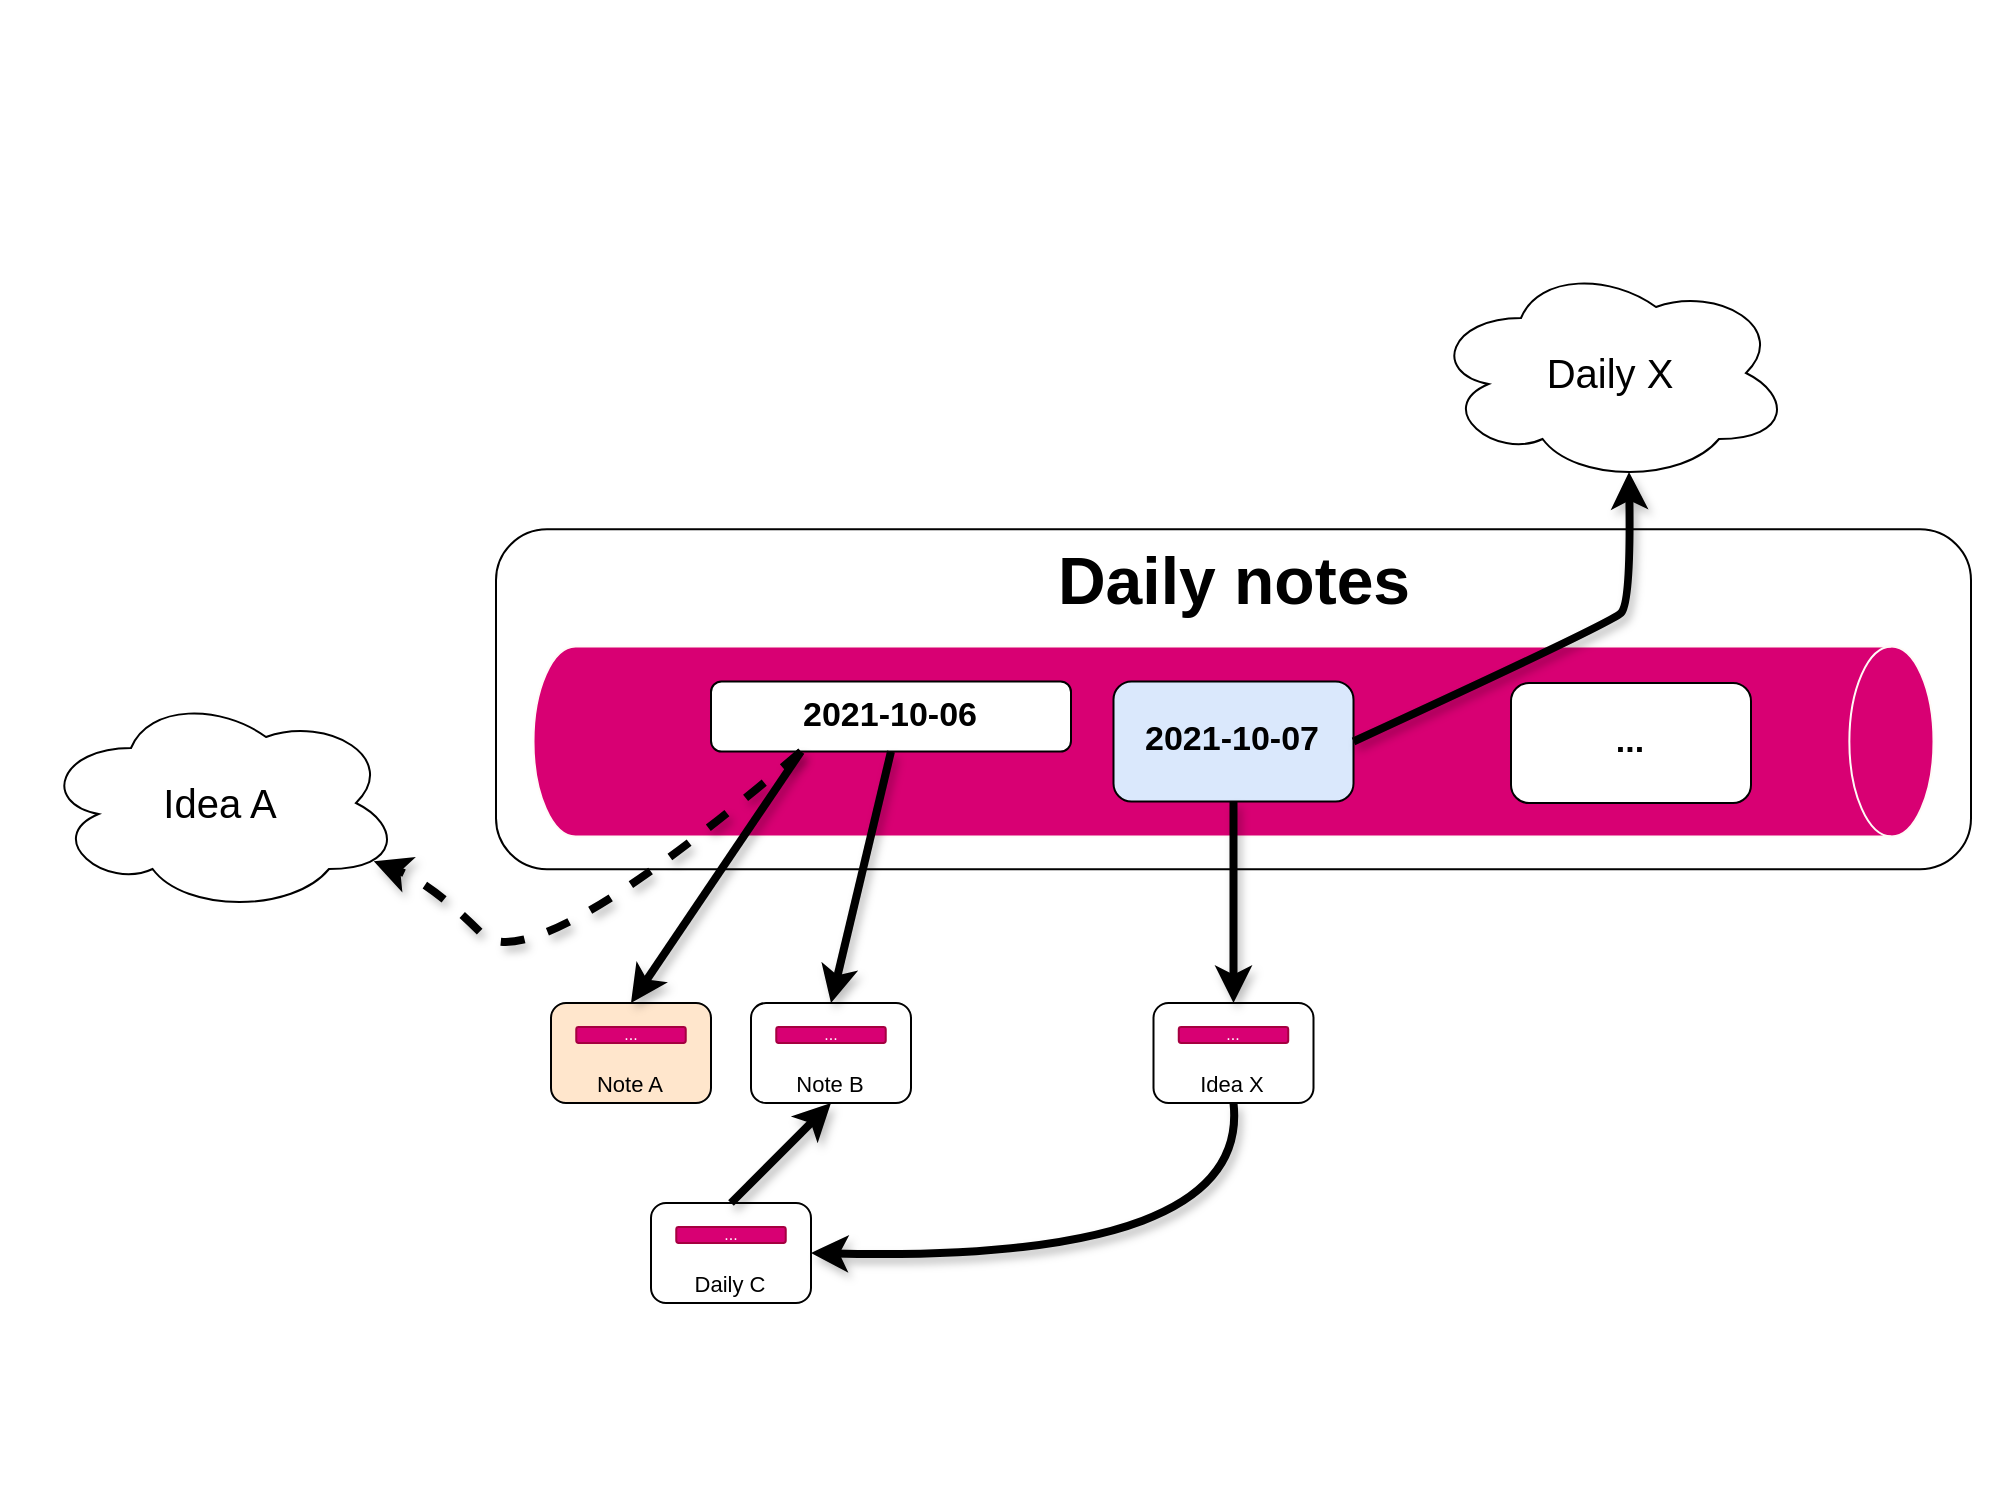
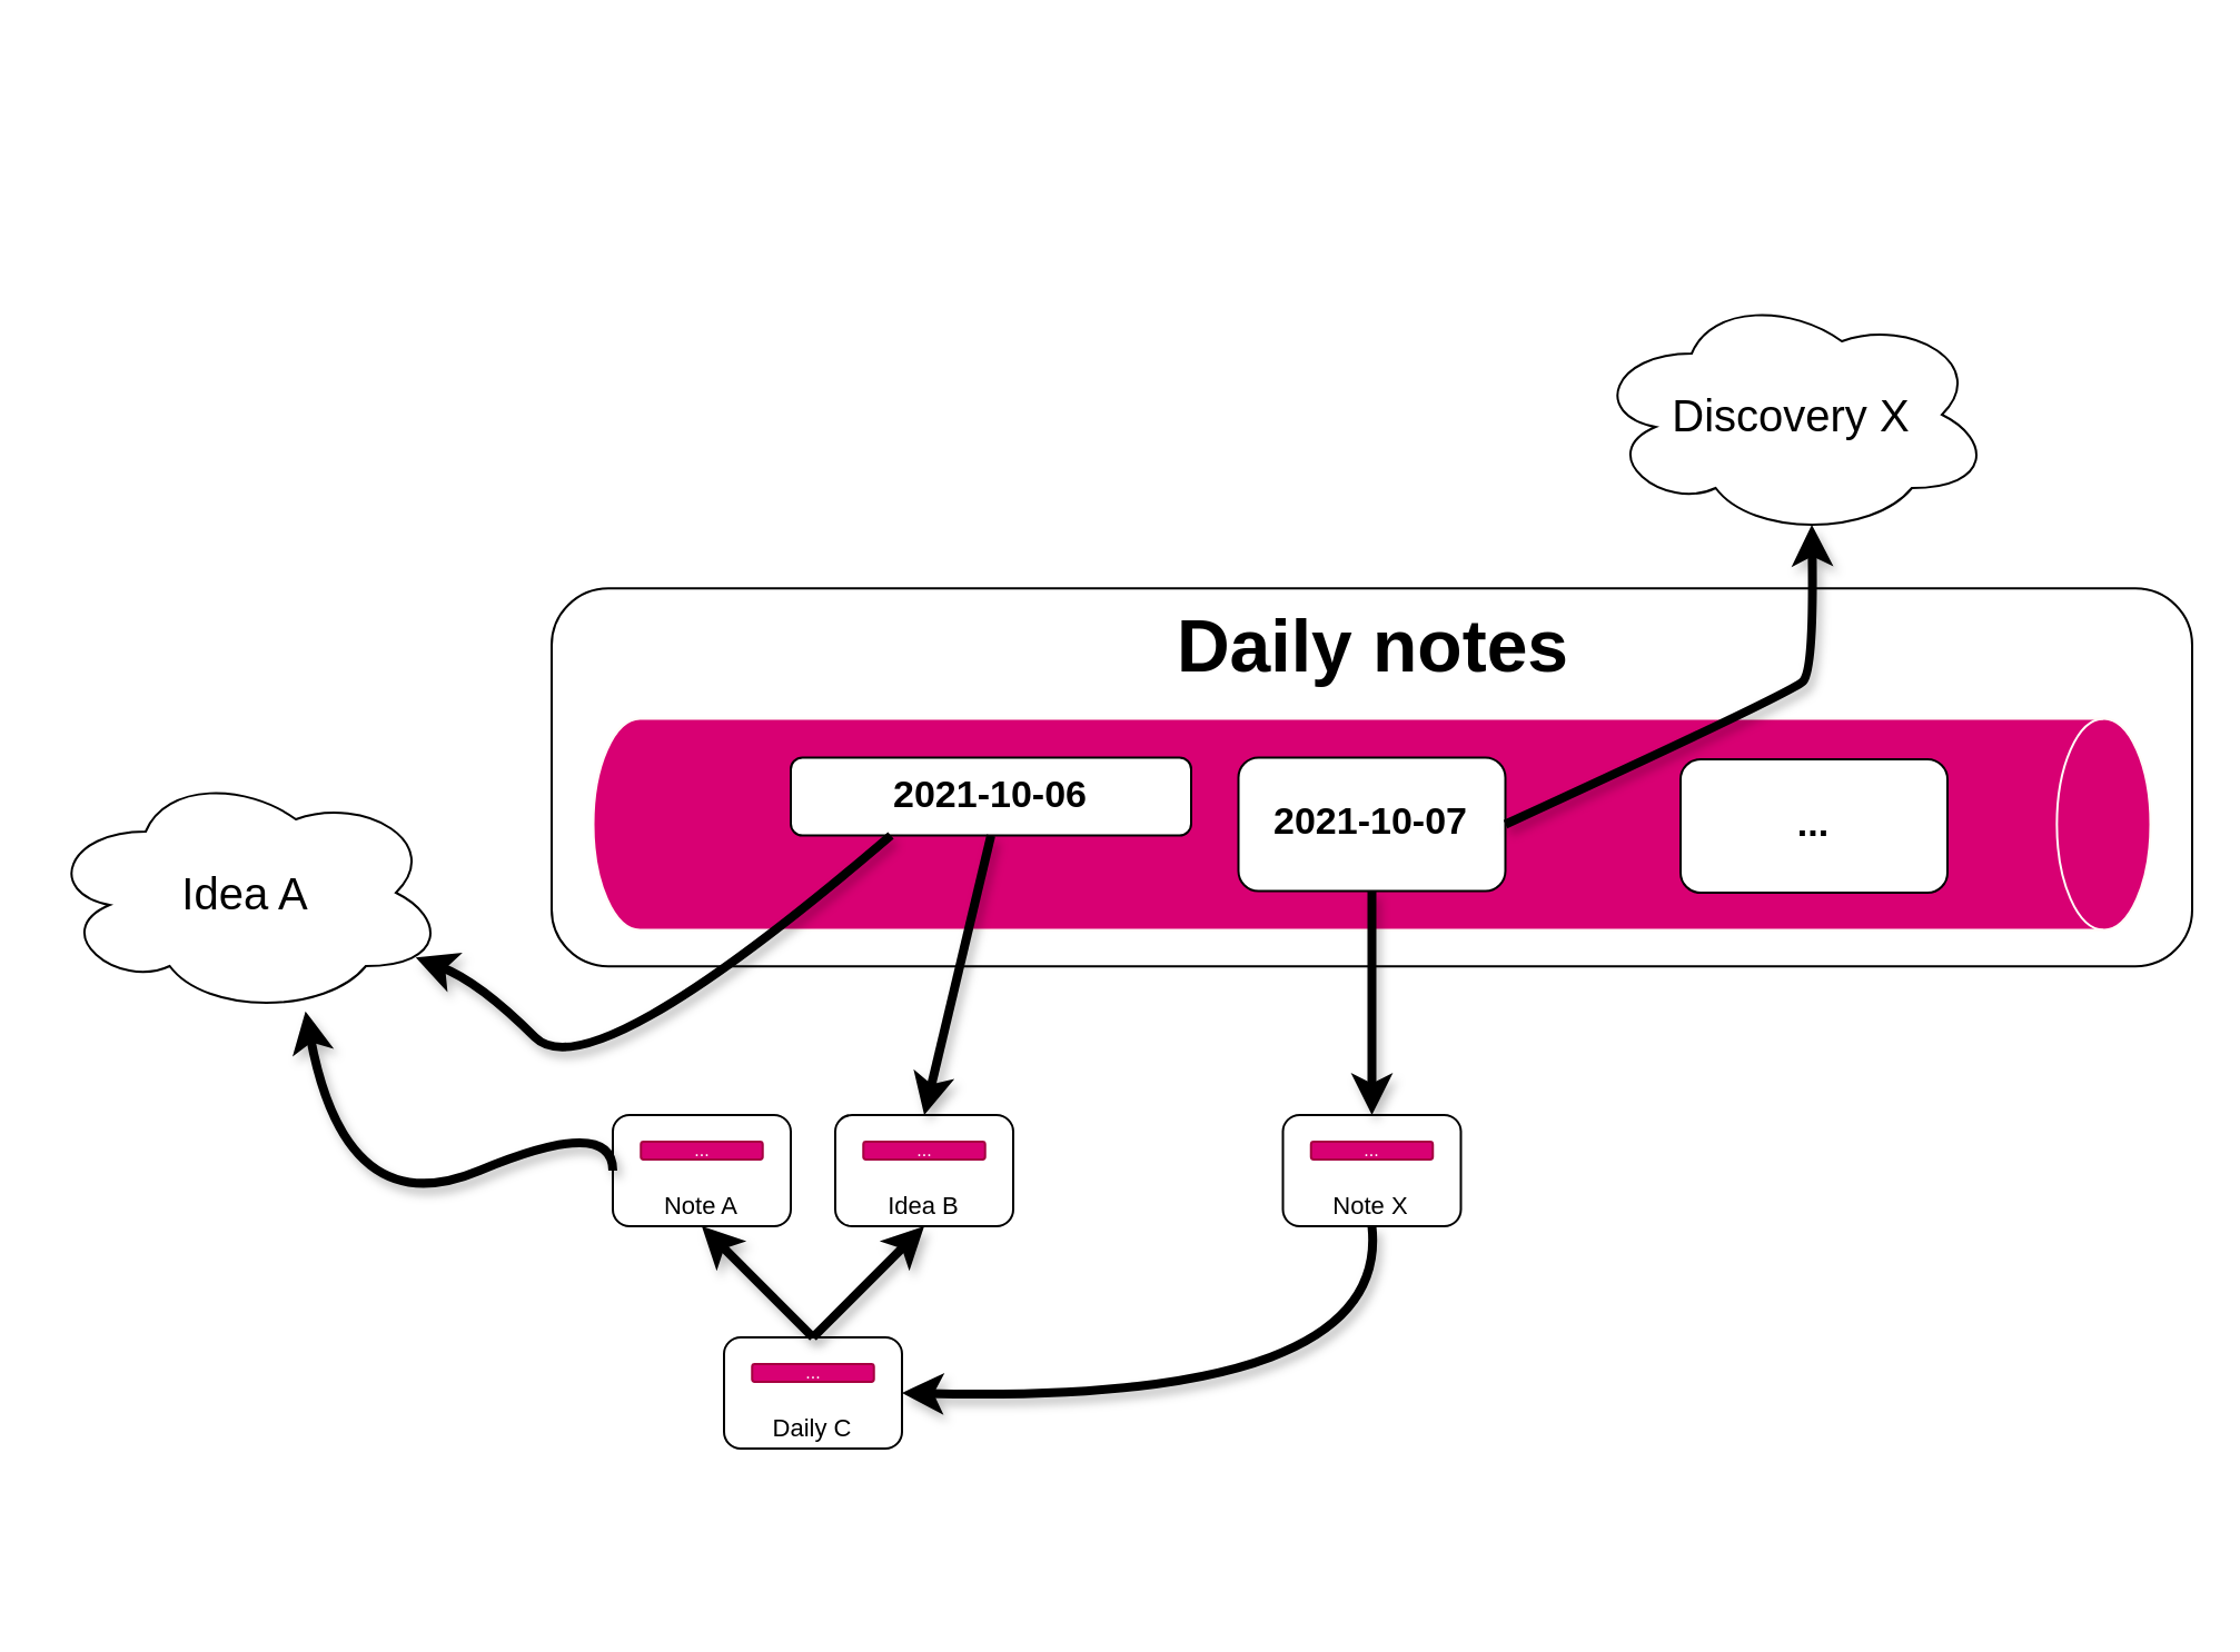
- <mxCell id="27" value="Daily X" style="ellipse;shape=cloud;whiteSpace=wrap;html=1;fontSize=20;align=center;" vertex="1" parent="1"><mxGeometry x="715" y="131" width="180" height="110" as="geometry" /></mxCell>
+ <mxCell id="27" value="Discovery X" style="ellipse;shape=cloud;whiteSpace=wrap;html=1;fontSize=20;align=center;" vertex="1" parent="1"><mxGeometry x="715" y="131" width="180" height="110" as="geometry" /></mxCell>
- <mxCell id="8" value="2021-10-07" style="rounded=1;whiteSpace=wrap;html=1;fontStyle=1;fontSize=17;fillColor=#dae8fc;" vertex="1" parent="1"><mxGeometry x="556.25" y="340.25" width="120" height="60" as="geometry" /></mxCell>
+ <mxCell id="8" value="2021-10-07" style="rounded=1;whiteSpace=wrap;html=1;fontStyle=1;fontSize=17;" vertex="1" parent="1"><mxGeometry x="556.25" y="340.25" width="120" height="60" as="geometry" /></mxCell>
- <mxCell id="16" value="" style="curved=1;endArrow=classic;html=1;fontSize=33;fontStyle=0;shadow=1;sketch=0;strokeWidth=4;exitX=0.25;exitY=1;exitDx=0;exitDy=0;dashed=1;" edge="1" parent="1" source="7" target="17"><mxGeometry width="50" height="50" relative="1" as="geometry"><mxPoint x="245" y="521" as="sourcePoint" /><mxPoint x="265" y="441" as="targetPoint" /><Array as="points"><mxPoint x="265" y="491" /><mxPoint x="215" y="441" /></Array></mxGeometry></mxCell>
+ <mxCell id="16" value="" style="curved=1;endArrow=classic;html=1;fontSize=33;fontStyle=0;shadow=1;sketch=0;strokeWidth=4;exitX=0.25;exitY=1;exitDx=0;exitDy=0;" edge="1" parent="1" source="7" target="17"><mxGeometry width="50" height="50" relative="1" as="geometry"><mxPoint x="245" y="521" as="sourcePoint" /><mxPoint x="265" y="441" as="targetPoint" /><Array as="points"><mxPoint x="265" y="491" /><mxPoint x="215" y="441" /></Array></mxGeometry></mxCell>
- <mxCell id="22" value="" style="endArrow=classic;html=1;shadow=1;strokeWidth=4;fontSize=20;exitX=0.25;exitY=1;exitDx=0;exitDy=0;entryX=0.5;entryY=0;entryDx=0;entryDy=0;" edge="1" parent="1" source="7" target="5"><mxGeometry width="50" height="50" relative="1" as="geometry"><mxPoint x="425" y="410.25" as="sourcePoint" /><mxPoint x="425" y="511" as="targetPoint" /></mxGeometry></mxCell>
- <mxCell id="5" value="&lt;font style=&quot;font-size: 11px&quot;&gt;Note A&lt;/font&gt;" style="rounded=1;whiteSpace=wrap;html=1;fillColor=#ffe6cc;fontSize=9;verticalAlign=bottom;" parent="4" vertex="1"><mxGeometry width="80" height="50" as="geometry" /></mxCell>
+ <mxCell id="5" value="&lt;font style=&quot;font-size: 11px&quot;&gt;Note A&lt;/font&gt;" style="rounded=1;whiteSpace=wrap;html=1;fillColor=#ffffff;fontSize=9;verticalAlign=bottom;" parent="4" vertex="1"><mxGeometry width="80" height="50" as="geometry" /></mxCell>
+ <mxCell id="18" value="" style="curved=1;endArrow=classic;html=1;fontSize=33;fontStyle=0;shadow=1;sketch=0;strokeWidth=4;exitX=0;exitY=0.5;exitDx=0;exitDy=0;entryX=0.649;entryY=0.985;entryDx=0;entryDy=0;entryPerimeter=0;" edge="1" parent="1" source="5" target="17"><mxGeometry width="50" height="50" relative="1" as="geometry"><mxPoint x="395" y="410.25" as="sourcePoint" /><mxPoint x="208.299" y="446.825" as="targetPoint" /><Array as="points"><mxPoint x="275" y="501" /><mxPoint x="155" y="551" /></Array></mxGeometry></mxCell>
- <mxCell id="11" value="&lt;font style=&quot;font-size: 11px&quot;&gt;Note B&lt;/font&gt;" style="rounded=1;whiteSpace=wrap;html=1;fillColor=#ffffff;fontSize=9;verticalAlign=bottom;" vertex="1" parent="10"><mxGeometry width="80" height="50" as="geometry" /></mxCell>
+ <mxCell id="11" value="&lt;font style=&quot;font-size: 11px&quot;&gt;Idea B&lt;/font&gt;" style="rounded=1;whiteSpace=wrap;html=1;fillColor=#ffffff;fontSize=9;verticalAlign=bottom;" vertex="1" parent="10"><mxGeometry width="80" height="50" as="geometry" /></mxCell>
- <mxCell id="24" value="&lt;font style=&quot;font-size: 11px&quot;&gt;Idea X&lt;/font&gt;" style="rounded=1;whiteSpace=wrap;html=1;fillColor=#ffffff;fontSize=9;verticalAlign=bottom;" vertex="1" parent="23"><mxGeometry width="80" height="50" as="geometry" /></mxCell>
+ <mxCell id="24" value="&lt;font style=&quot;font-size: 11px&quot;&gt;Note X&lt;/font&gt;" style="rounded=1;whiteSpace=wrap;html=1;fillColor=#ffffff;fontSize=9;verticalAlign=bottom;" vertex="1" parent="23"><mxGeometry width="80" height="50" as="geometry" /></mxCell>
+ <mxCell id="20" value="" style="endArrow=classic;html=1;shadow=1;strokeWidth=4;fontSize=20;exitX=0.5;exitY=0;exitDx=0;exitDy=0;entryX=0.5;entryY=1;entryDx=0;entryDy=0;" edge="1" parent="1" source="14" target="5"><mxGeometry width="50" height="50" relative="1" as="geometry"><mxPoint x="425" y="410.25" as="sourcePoint" /><mxPoint x="425" y="511" as="targetPoint" /></mxGeometry></mxCell>
